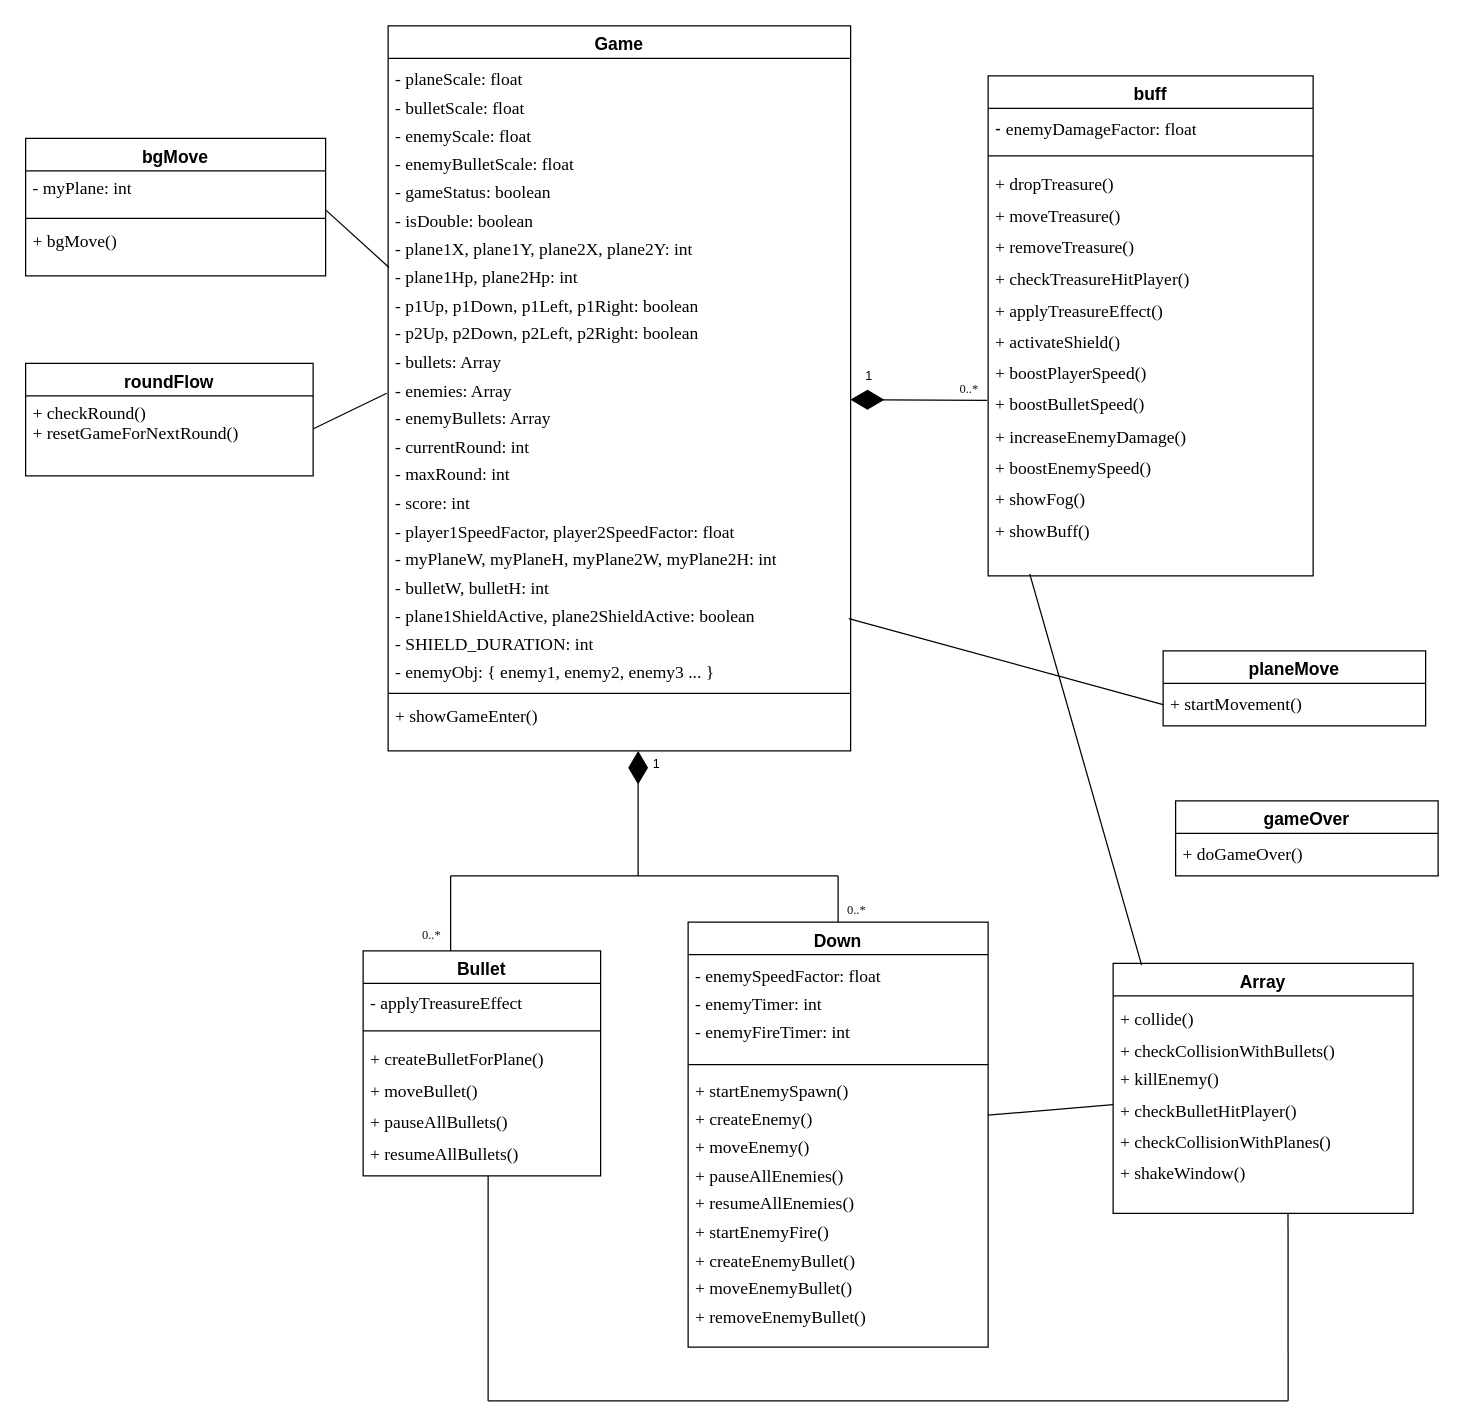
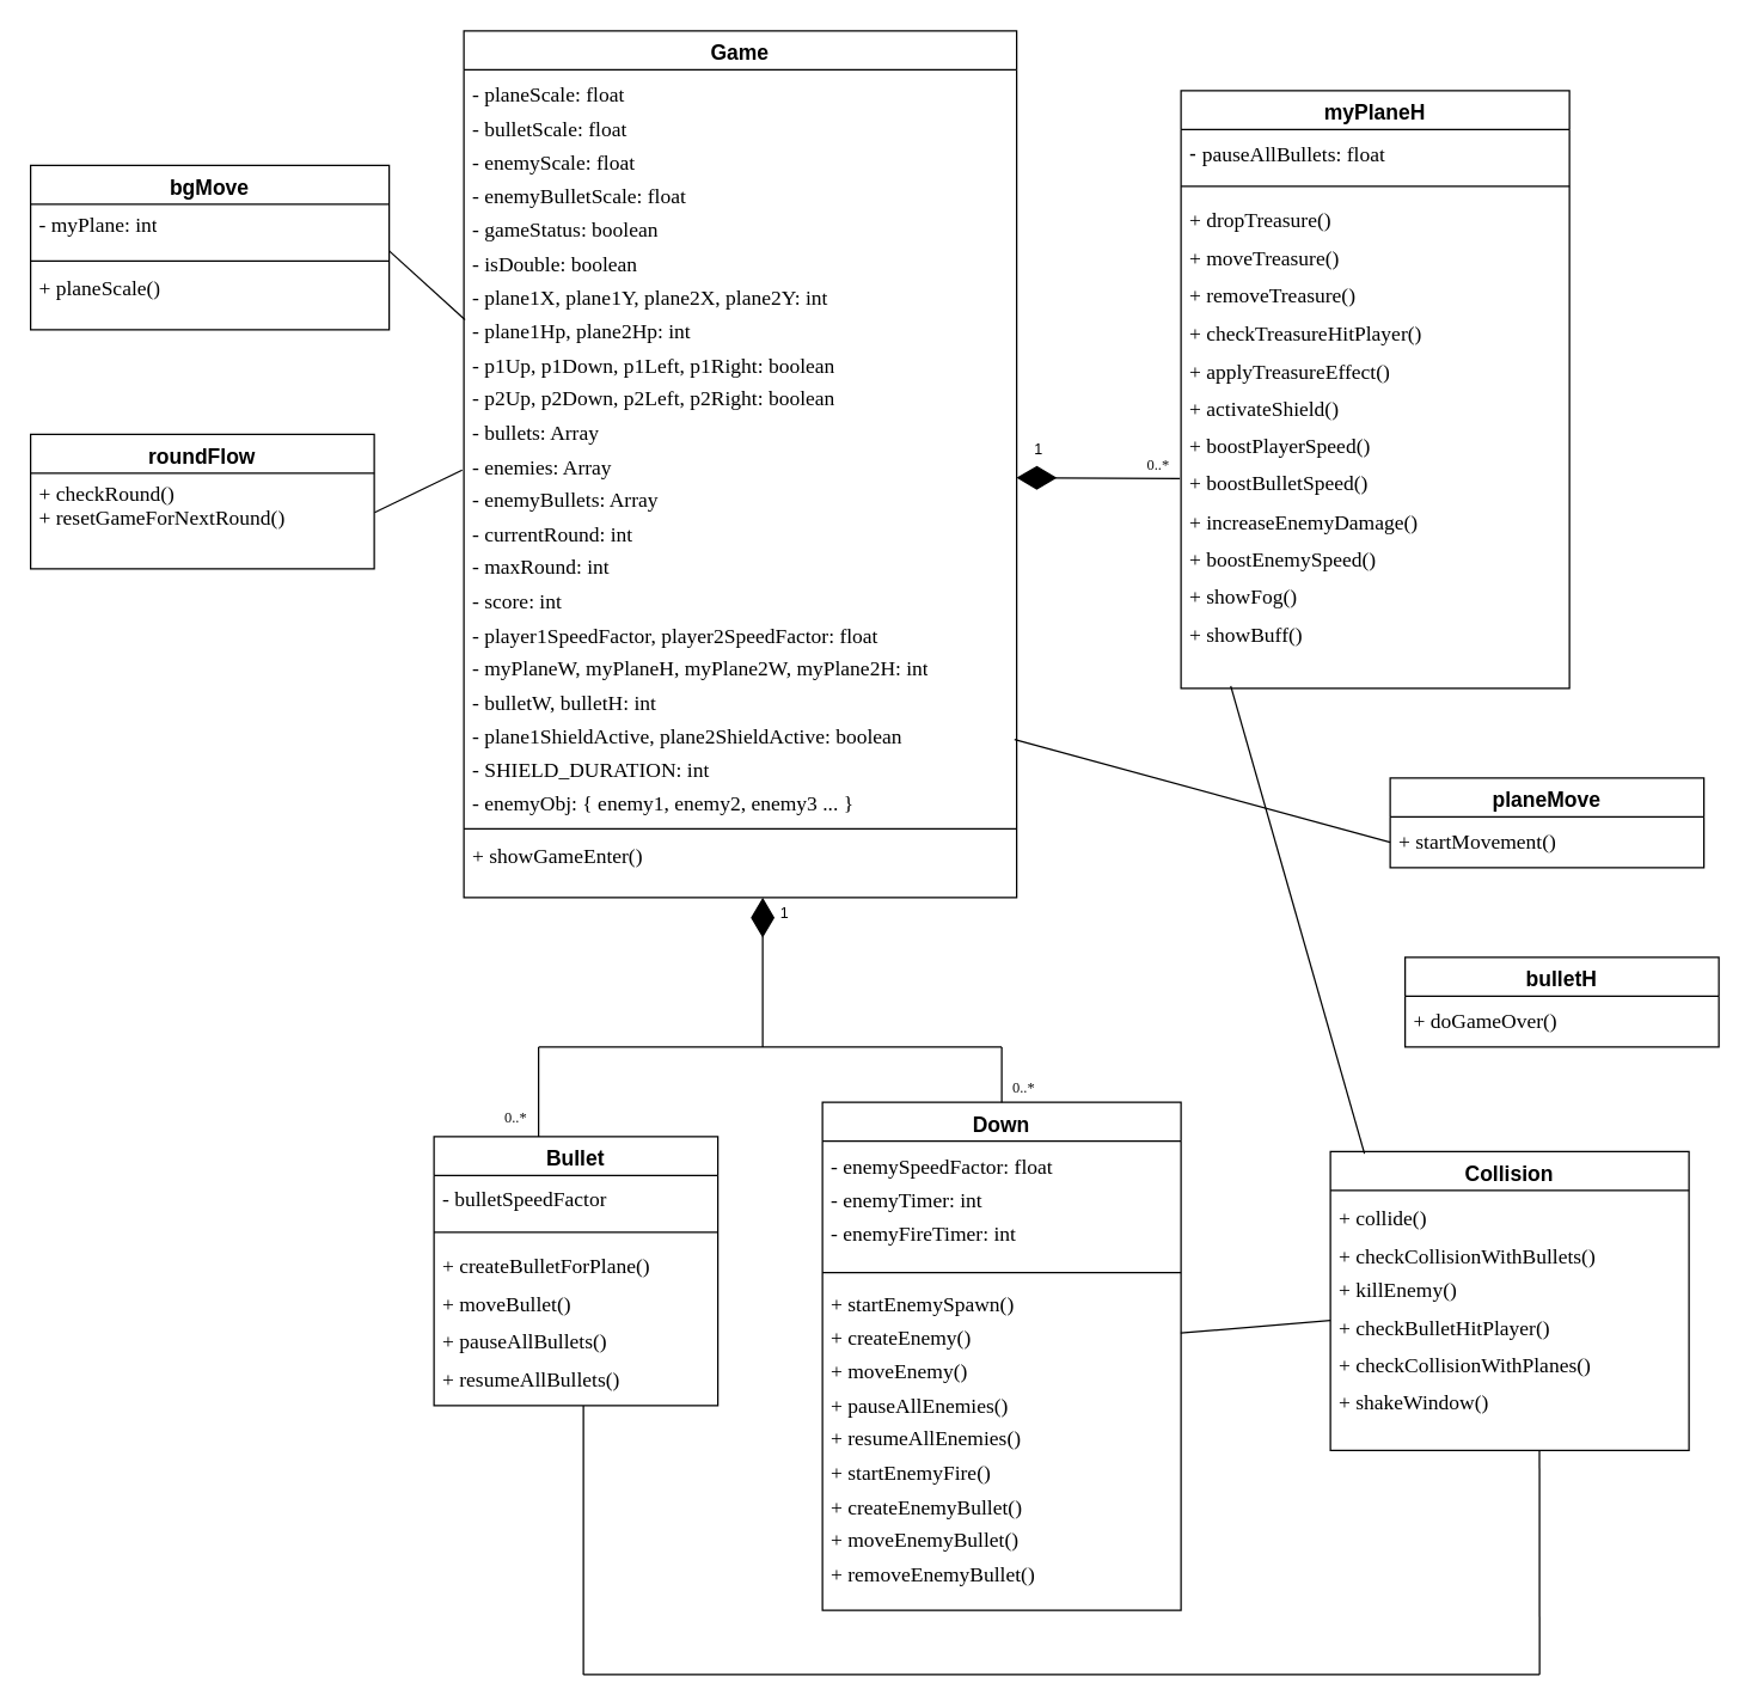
- <mxCell id="10" value="&lt;span style=&quot;font-size: 14px;&quot;&gt;buff&lt;/span&gt;&lt;div&gt;&lt;span style=&quot;font-size: 14px;&quot;&gt;&lt;br&gt;&lt;/span&gt;&lt;/div&gt;" style="swimlane;fontStyle=1;align=center;verticalAlign=top;childLayout=stackLayout;horizontal=1;startSize=26;horizontalStack=0;resizeParent=1;resizeParentMax=0;resizeLast=0;collapsible=1;marginBottom=0;whiteSpace=wrap;html=1;" vertex="1" parent="1"><mxGeometry x="790" y="60" width="260" height="400" as="geometry" /></mxCell>
+ <mxCell id="10" value="&lt;span style=&quot;font-size: 14px;&quot;&gt;myPlaneH&lt;/span&gt;&lt;div&gt;&lt;span style=&quot;font-size: 14px;&quot;&gt;&lt;br&gt;&lt;/span&gt;&lt;/div&gt;" style="swimlane;fontStyle=1;align=center;verticalAlign=top;childLayout=stackLayout;horizontal=1;startSize=26;horizontalStack=0;resizeParent=1;resizeParentMax=0;resizeLast=0;collapsible=1;marginBottom=0;whiteSpace=wrap;html=1;" vertex="1" parent="1"><mxGeometry x="790" y="60" width="260" height="400" as="geometry" /></mxCell>
- <mxCell id="11" value="&lt;div style=&quot;line-height: 180%;&quot;&gt;&lt;font style=&quot;font-size: 14px;&quot;&gt;&lt;span style=&quot;background-color: transparent; color: light-dark(rgb(0, 0, 0), rgb(255, 255, 255));&quot; class=&quot;hljs-bullet&quot;&gt;-&lt;/span&gt;&lt;span style=&quot;background-color: transparent; color: light-dark(rgb(0, 0, 0), rgb(255, 255, 255));&quot;&gt;&amp;nbsp;&lt;/span&gt;&lt;span style=&quot;font-family: &amp;quot;.AppleSystemUIFontMonospaced&amp;quot;; background-color: transparent; color: light-dark(rgb(0, 0, 0), rgb(255, 255, 255));&quot;&gt;enemyDamageFactor: float&lt;/span&gt;&lt;/font&gt;&lt;/div&gt;" style="text;strokeColor=none;fillColor=none;align=left;verticalAlign=top;spacingLeft=4;spacingRight=4;overflow=hidden;rotatable=0;points=[[0,0.5],[1,0.5]];portConstraint=eastwest;whiteSpace=wrap;html=1;" vertex="1" parent="10"><mxGeometry y="26" width="260" height="34" as="geometry" /></mxCell>
+ <mxCell id="11" value="&lt;div style=&quot;line-height: 180%;&quot;&gt;&lt;font style=&quot;font-size: 14px;&quot;&gt;&lt;span style=&quot;background-color: transparent; color: light-dark(rgb(0, 0, 0), rgb(255, 255, 255));&quot; class=&quot;hljs-bullet&quot;&gt;-&lt;/span&gt;&lt;span style=&quot;background-color: transparent; color: light-dark(rgb(0, 0, 0), rgb(255, 255, 255));&quot;&gt;&amp;nbsp;&lt;/span&gt;&lt;span style=&quot;font-family: &amp;quot;.AppleSystemUIFontMonospaced&amp;quot;; background-color: transparent; color: light-dark(rgb(0, 0, 0), rgb(255, 255, 255));&quot;&gt;pauseAllBullets: float&lt;/span&gt;&lt;/font&gt;&lt;/div&gt;" style="text;strokeColor=none;fillColor=none;align=left;verticalAlign=top;spacingLeft=4;spacingRight=4;overflow=hidden;rotatable=0;points=[[0,0.5],[1,0.5]];portConstraint=eastwest;whiteSpace=wrap;html=1;" vertex="1" parent="10"><mxGeometry y="26" width="260" height="34" as="geometry" /></mxCell>
- <mxCell id="19" value="&lt;div style=&quot;line-height: 180%;&quot;&gt;&lt;p style=&quot;margin: 0px; font-variant-numeric: normal; font-variant-east-asian: normal; font-variant-alternates: normal; font-size-adjust: none; font-kerning: auto; font-optical-sizing: auto; font-feature-settings: normal; font-variation-settings: normal; font-variant-position: normal; font-stretch: normal; line-height: normal; font-family: &amp;quot;.AppleSystemUIFontMonospaced&amp;quot;;&quot; class=&quot;p1&quot;&gt;&lt;font style=&quot;font-size: 14px;&quot;&gt;+ bgMove()&lt;/font&gt;&lt;/p&gt;&lt;/div&gt;" style="text;strokeColor=none;fillColor=none;align=left;verticalAlign=top;spacingLeft=4;spacingRight=4;overflow=hidden;rotatable=0;points=[[0,0.5],[1,0.5]];portConstraint=eastwest;whiteSpace=wrap;html=1;" vertex="1" parent="16"><mxGeometry y="68" width="240" height="42" as="geometry" /></mxCell>
+ <mxCell id="19" value="&lt;div style=&quot;line-height: 180%;&quot;&gt;&lt;p style=&quot;margin: 0px; font-variant-numeric: normal; font-variant-east-asian: normal; font-variant-alternates: normal; font-size-adjust: none; font-kerning: auto; font-optical-sizing: auto; font-feature-settings: normal; font-variation-settings: normal; font-variant-position: normal; font-stretch: normal; line-height: normal; font-family: &amp;quot;.AppleSystemUIFontMonospaced&amp;quot;;&quot; class=&quot;p1&quot;&gt;&lt;font style=&quot;font-size: 14px;&quot;&gt;+ planeScale()&lt;/font&gt;&lt;/p&gt;&lt;/div&gt;" style="text;strokeColor=none;fillColor=none;align=left;verticalAlign=top;spacingLeft=4;spacingRight=4;overflow=hidden;rotatable=0;points=[[0,0.5],[1,0.5]];portConstraint=eastwest;whiteSpace=wrap;html=1;" vertex="1" parent="16"><mxGeometry y="68" width="240" height="42" as="geometry" /></mxCell>
- <mxCell id="20" value="&lt;span style=&quot;font-size: 14px;&quot;&gt;gameOver&lt;/span&gt;" style="swimlane;fontStyle=1;align=center;verticalAlign=top;childLayout=stackLayout;horizontal=1;startSize=26;horizontalStack=0;resizeParent=1;resizeParentMax=0;resizeLast=0;collapsible=1;marginBottom=0;whiteSpace=wrap;html=1;" vertex="1" parent="1"><mxGeometry x="940" y="640" width="210" height="60" as="geometry" /></mxCell>
+ <mxCell id="20" value="&lt;span style=&quot;font-size: 14px;&quot;&gt;bulletH&lt;/span&gt;" style="swimlane;fontStyle=1;align=center;verticalAlign=top;childLayout=stackLayout;horizontal=1;startSize=26;horizontalStack=0;resizeParent=1;resizeParentMax=0;resizeLast=0;collapsible=1;marginBottom=0;whiteSpace=wrap;html=1;" vertex="1" parent="1"><mxGeometry x="940" y="640" width="210" height="60" as="geometry" /></mxCell>
- <mxCell id="29" value="&lt;span style=&quot;font-size: 14px;&quot;&gt;Array&lt;/span&gt;" style="swimlane;fontStyle=1;align=center;verticalAlign=top;childLayout=stackLayout;horizontal=1;startSize=26;horizontalStack=0;resizeParent=1;resizeParentMax=0;resizeLast=0;collapsible=1;marginBottom=0;whiteSpace=wrap;html=1;" vertex="1" parent="1"><mxGeometry x="890" y="770" width="240" height="200" as="geometry" /></mxCell>
+ <mxCell id="29" value="&lt;span style=&quot;font-size: 14px;&quot;&gt;Collision&lt;/span&gt;" style="swimlane;fontStyle=1;align=center;verticalAlign=top;childLayout=stackLayout;horizontal=1;startSize=26;horizontalStack=0;resizeParent=1;resizeParentMax=0;resizeLast=0;collapsible=1;marginBottom=0;whiteSpace=wrap;html=1;" vertex="1" parent="1"><mxGeometry x="890" y="770" width="240" height="200" as="geometry" /></mxCell>
- <mxCell id="7" value="&lt;div style=&quot;line-height: 180%;&quot;&gt;&lt;p style=&quot;margin: 0px; font-variant-numeric: normal; font-variant-east-asian: normal; font-variant-alternates: normal; font-size-adjust: none; font-kerning: auto; font-optical-sizing: auto; font-feature-settings: normal; font-variation-settings: normal; font-variant-position: normal; font-stretch: normal; font-family: &amp;quot;.AppleSystemUIFontMonospaced&amp;quot;; line-height: 140%;&quot; class=&quot;p1&quot;&gt;&lt;font style=&quot;font-size: 14px;&quot;&gt;&lt;span style=&quot;background-color: transparent; color: light-dark(rgb(0, 0, 0), rgb(255, 255, 255)); line-height: 140%;&quot;&gt;-&lt;/span&gt;&amp;nbsp;applyTreasureEffect&lt;/font&gt;&lt;/p&gt;&lt;/div&gt;" style="text;strokeColor=none;fillColor=none;align=left;verticalAlign=top;spacingLeft=4;spacingRight=4;overflow=hidden;rotatable=0;points=[[0,0.5],[1,0.5]];portConstraint=eastwest;whiteSpace=wrap;html=1;" vertex="1" parent="6"><mxGeometry y="26" width="190" height="34" as="geometry" /></mxCell>
+ <mxCell id="7" value="&lt;div style=&quot;line-height: 180%;&quot;&gt;&lt;p style=&quot;margin: 0px; font-variant-numeric: normal; font-variant-east-asian: normal; font-variant-alternates: normal; font-size-adjust: none; font-kerning: auto; font-optical-sizing: auto; font-feature-settings: normal; font-variation-settings: normal; font-variant-position: normal; font-stretch: normal; font-family: &amp;quot;.AppleSystemUIFontMonospaced&amp;quot;; line-height: 140%;&quot; class=&quot;p1&quot;&gt;&lt;font style=&quot;font-size: 14px;&quot;&gt;&lt;span style=&quot;background-color: transparent; color: light-dark(rgb(0, 0, 0), rgb(255, 255, 255)); line-height: 140%;&quot;&gt;-&lt;/span&gt;&amp;nbsp;bulletSpeedFactor&lt;/font&gt;&lt;/p&gt;&lt;/div&gt;" style="text;strokeColor=none;fillColor=none;align=left;verticalAlign=top;spacingLeft=4;spacingRight=4;overflow=hidden;rotatable=0;points=[[0,0.5],[1,0.5]];portConstraint=eastwest;whiteSpace=wrap;html=1;" vertex="1" parent="6"><mxGeometry y="26" width="190" height="34" as="geometry" /></mxCell>
